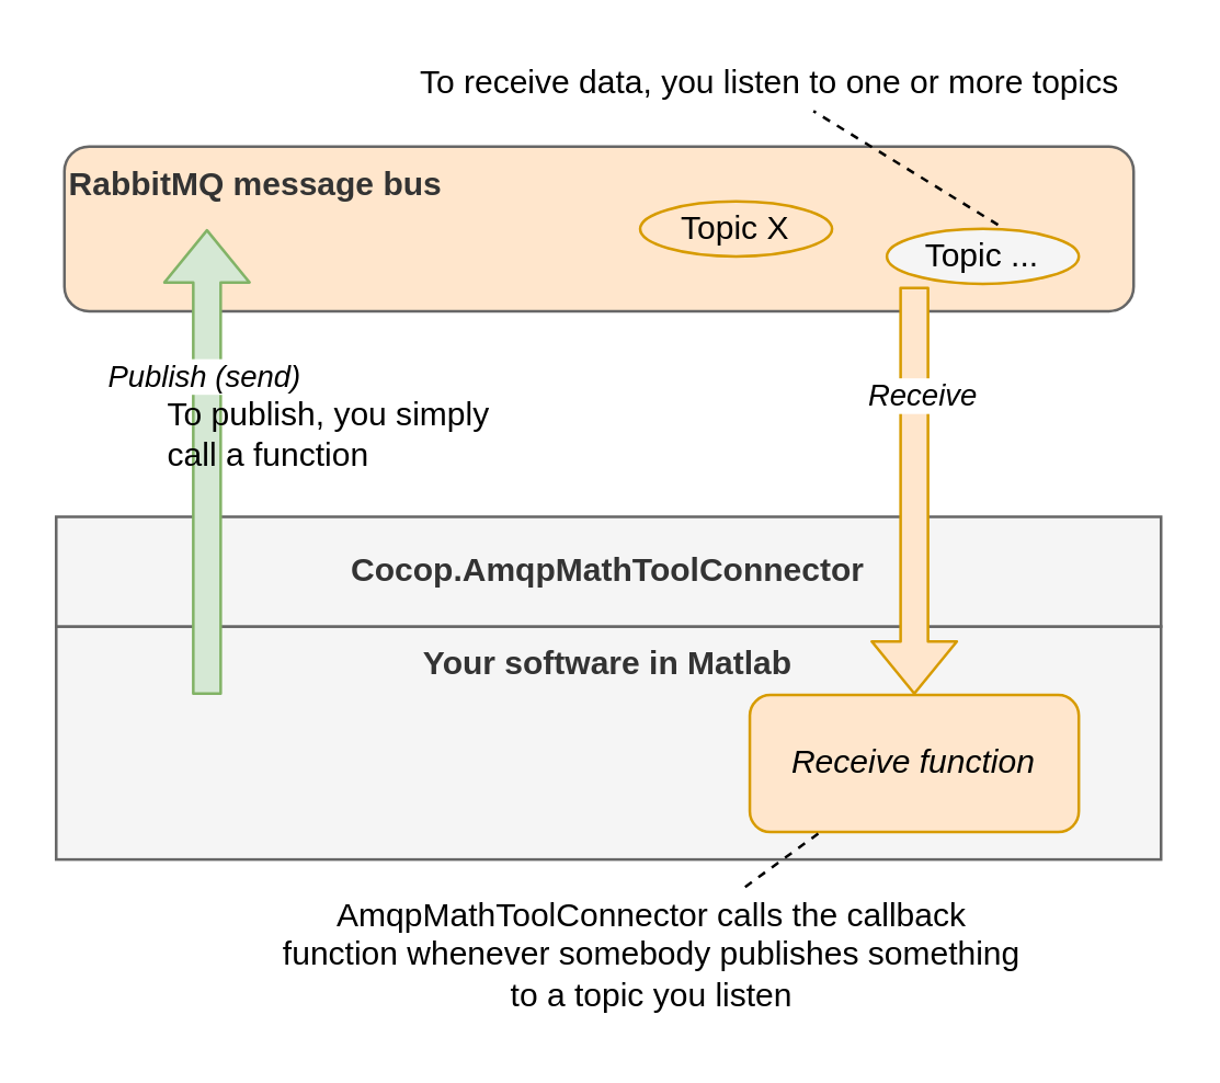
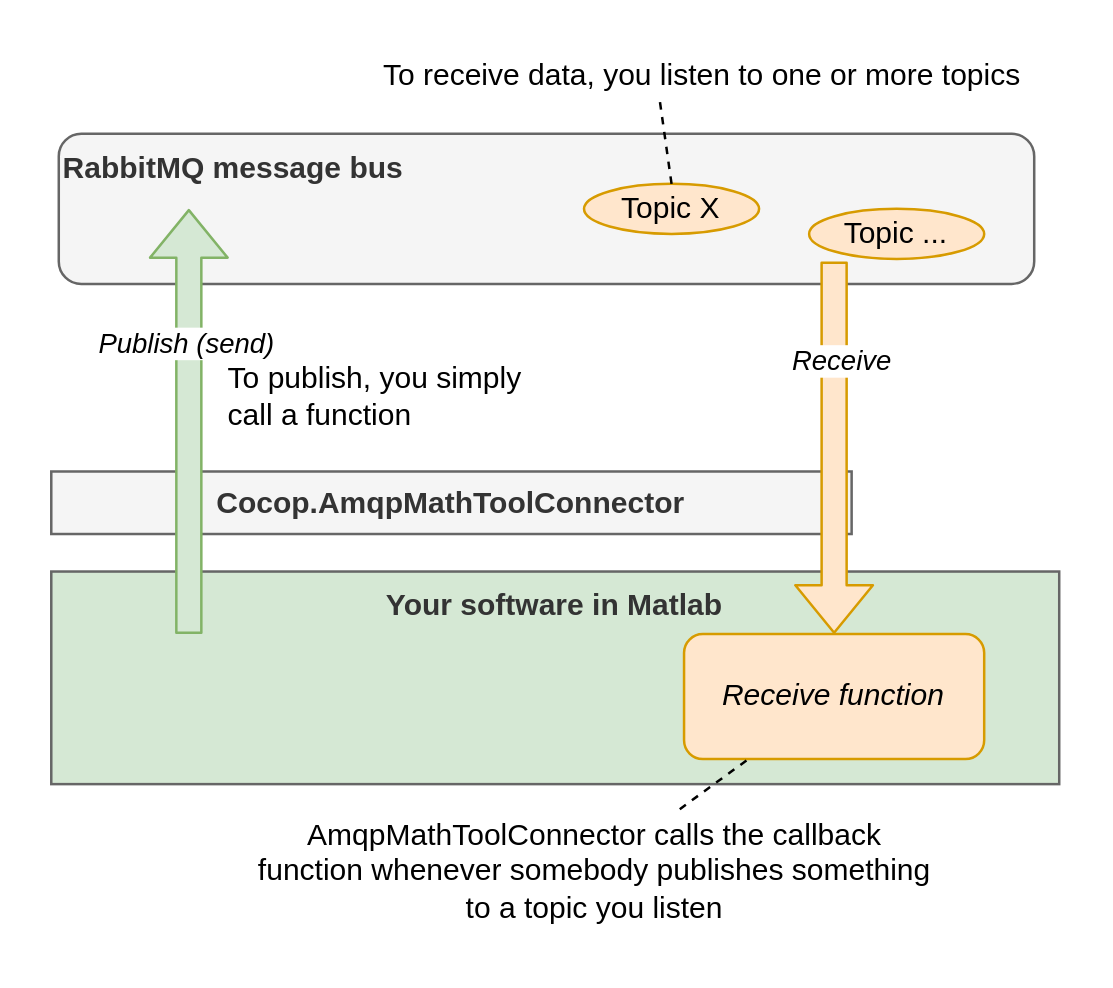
+ <mxCell id="10" value="" style="endArrow=none;html=1;entryX=0.438;entryY=0.975;entryDx=0;entryDy=0;entryPerimeter=0;exitX=0.5;exitY=0;exitDx=0;exitDy=0;dashed=1;" edge="1" parent="1" source="7" target="9"><mxGeometry width="50" height="50" relative="1" as="geometry"><mxPoint x="193" y="93" as="sourcePoint" /><mxPoint x="243" y="43" as="targetPoint" /></mxGeometry></mxCell>
- <mxCell id="11" value="" style="endArrow=none;html=1;exitX=0.579;exitY=-0.075;exitDx=0;exitDy=0;exitPerimeter=0;dashed=1;" edge="1" parent="1" source="8" target="9"><mxGeometry width="50" height="50" relative="1" as="geometry"><mxPoint x="283" y="93" as="sourcePoint" /><mxPoint x="367" y="43.5" as="targetPoint" /></mxGeometry></mxCell>
- <mxCell id="3" value="&lt;span&gt;RabbitMQ message bus&lt;/span&gt;" style="rounded=1;whiteSpace=wrap;html=1;verticalAlign=top;fontStyle=1;fillColor=#ffe6cc;strokeColor=#666666;fontColor=#333333;align=left;" vertex="1" parent="1"><mxGeometry x="23" y="53" width="390" height="60" as="geometry" /></mxCell>
+ <mxCell id="3" value="&lt;span&gt;RabbitMQ message bus&lt;/span&gt;" style="rounded=1;whiteSpace=wrap;html=1;verticalAlign=top;fontStyle=1;fillColor=#f5f5f5;strokeColor=#666666;fontColor=#333333;align=left;" vertex="1" parent="1"><mxGeometry x="23" y="53" width="390" height="60" as="geometry" /></mxCell>
- <mxCell id="8" value="Topic ..." style="ellipse;whiteSpace=wrap;html=1;fillColor=#f5f5f5;strokeColor=#d79b00;" vertex="1" parent="1"><mxGeometry x="323" y="83" width="70" height="20" as="geometry" /></mxCell>
+ <mxCell id="8" value="Topic ..." style="ellipse;whiteSpace=wrap;html=1;fillColor=#ffe6cc;strokeColor=#d79b00;" vertex="1" parent="1"><mxGeometry x="323" y="83" width="70" height="20" as="geometry" /></mxCell>
- <mxCell id="15" value="To publish, you simply&lt;br&gt;call a function" style="text;html=1;resizable=0;autosize=1;align=left;verticalAlign=middle;points=[];fillColor=none;strokeColor=none;rounded=0;" vertex="1" parent="1"><mxGeometry x="59" y="143" width="130" height="30" as="geometry" /></mxCell>
+ <mxCell id="15" value="To publish, you simply&lt;br&gt;call a function" style="text;html=1;resizable=0;autosize=1;align=left;verticalAlign=middle;points=[];fillColor=none;strokeColor=none;rounded=0;" vertex="1" parent="1"><mxGeometry x="89" y="143" width="130" height="30" as="geometry" /></mxCell>
- <mxCell id="4" value="Cocop.AmqpMathToolConnector" style="rounded=0;whiteSpace=wrap;html=1;fontStyle=1;fillColor=#f5f5f5;strokeColor=#666666;fontColor=#333333;" vertex="1" parent="1"><mxGeometry x="20" y="188" width="403" height="40" as="geometry" /></mxCell>
+ <mxCell id="4" value="Cocop.AmqpMathToolConnector" style="rounded=0;whiteSpace=wrap;html=1;fontStyle=1;fillColor=#f5f5f5;strokeColor=#666666;fontColor=#333333;" vertex="1" parent="1"><mxGeometry x="20" y="188" width="320" height="25" as="geometry" /></mxCell>
- <mxCell id="2" value="Your software in Matlab" style="rounded=0;whiteSpace=wrap;html=1;fontStyle=1;verticalAlign=top;fillColor=#f5f5f5;strokeColor=#666666;fontColor=#333333;" vertex="1" parent="1"><mxGeometry x="20" y="228" width="403" height="85" as="geometry" /></mxCell>
+ <mxCell id="2" value="Your software in Matlab" style="rounded=0;whiteSpace=wrap;html=1;fontStyle=1;verticalAlign=top;fillColor=#d5e8d4;strokeColor=#666666;fontColor=#333333;" vertex="1" parent="1"><mxGeometry x="20" y="228" width="403" height="85" as="geometry" /></mxCell>
